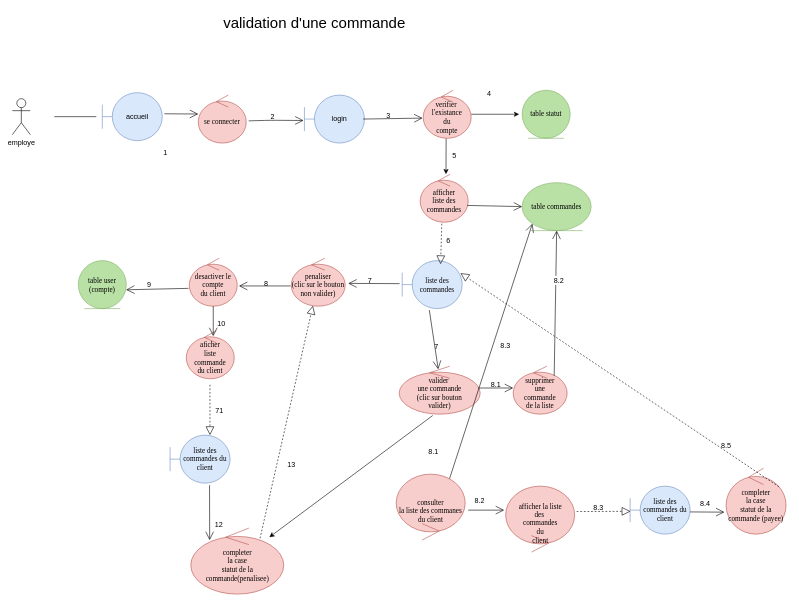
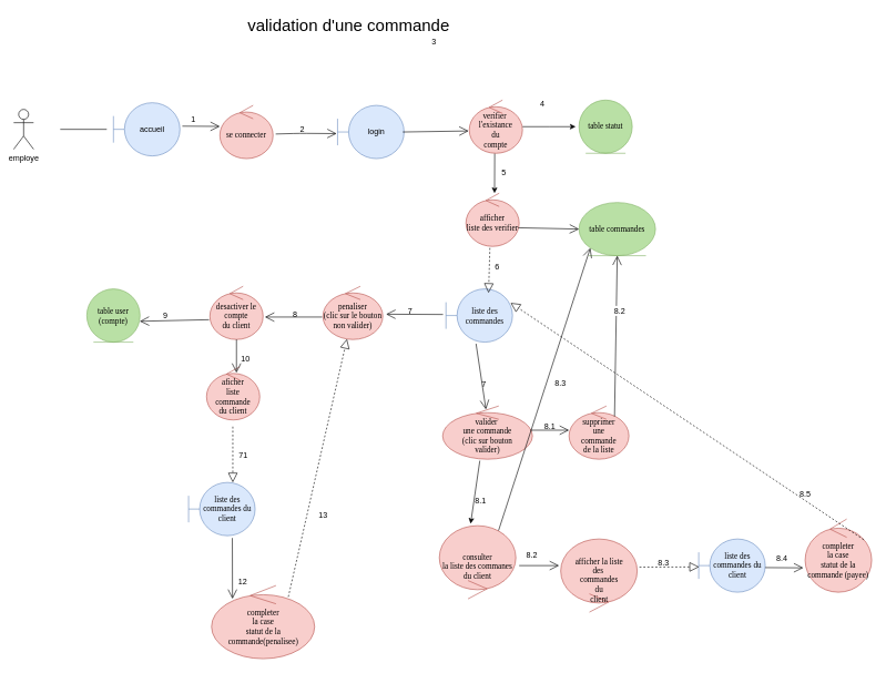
- <mxCell id="45" value="3" style="text;html=1;resizable=0;points=[];autosize=1;align=left;verticalAlign=top;spacingTop=-4;" vertex="1" parent="1"><mxGeometry x="642" y="182" width="20" height="20" as="geometry" /></mxCell>
+ <mxCell id="45" value="3" style="text;html=1;resizable=0;points=[];autosize=1;align=left;verticalAlign=top;spacingTop=-4;" vertex="1" parent="1"><mxGeometry x="647" y="52" width="20" height="20" as="geometry" /></mxCell>
- <mxCell id="43" value="1" style="text;html=1;resizable=0;points=[];autosize=1;align=left;verticalAlign=top;spacingTop=-4;" vertex="1" parent="1"><mxGeometry x="270" y="245" width="20" height="20" as="geometry" /></mxCell>
+ <mxCell id="43" value="1" style="text;html=1;resizable=0;points=[];autosize=1;align=left;verticalAlign=top;spacingTop=-4;" vertex="1" parent="1"><mxGeometry x="285" y="170" width="20" height="20" as="geometry" /></mxCell>
- <mxCell id="5" value="afficher&lt;br&gt;liste des commandes&lt;br&gt;" style="ellipse;shape=umlControl;whiteSpace=wrap;html=1;fontFamily=Verdana;fillColor=#f8cecc;strokeColor=#b85450;" vertex="1" parent="1"><mxGeometry x="700" y="290" width="80" height="80" as="geometry" /></mxCell>
+ <mxCell id="5" value="afficher&lt;br&gt;liste des verifier&lt;br&gt;" style="ellipse;shape=umlControl;whiteSpace=wrap;html=1;fontFamily=Verdana;fillColor=#f8cecc;strokeColor=#b85450;" vertex="1" parent="1"><mxGeometry x="700" y="290" width="80" height="80" as="geometry" /></mxCell>
- <mxCell id="14" value="" style="endArrow=classic;html=1;exitX=0.414;exitY=1.028;exitDx=0;exitDy=0;exitPerimeter=0;" edge="1" parent="1" source="9" target="29"><mxGeometry width="50" height="50" relative="1" as="geometry"><mxPoint x="350" y="714" as="sourcePoint" /><mxPoint x="200" y="774" as="targetPoint" /></mxGeometry></mxCell>
+ <mxCell id="14" value="" style="endArrow=classic;html=1;exitX=0.414;exitY=1.028;exitDx=0;exitDy=0;exitPerimeter=0;entryX=0.591;entryY=1.027;entryDx=0;entryDy=0;entryPerimeter=0;" edge="1" parent="1" source="9" target="13"><mxGeometry width="50" height="50" relative="1" as="geometry"><mxPoint x="350" y="714" as="sourcePoint" /><mxPoint x="200" y="774" as="targetPoint" /></mxGeometry></mxCell>
